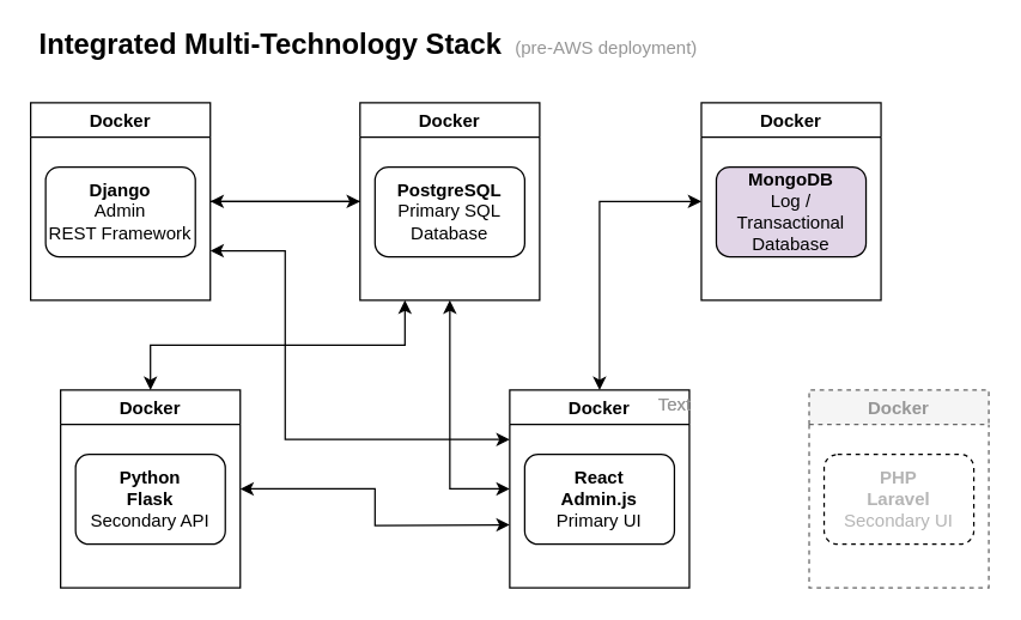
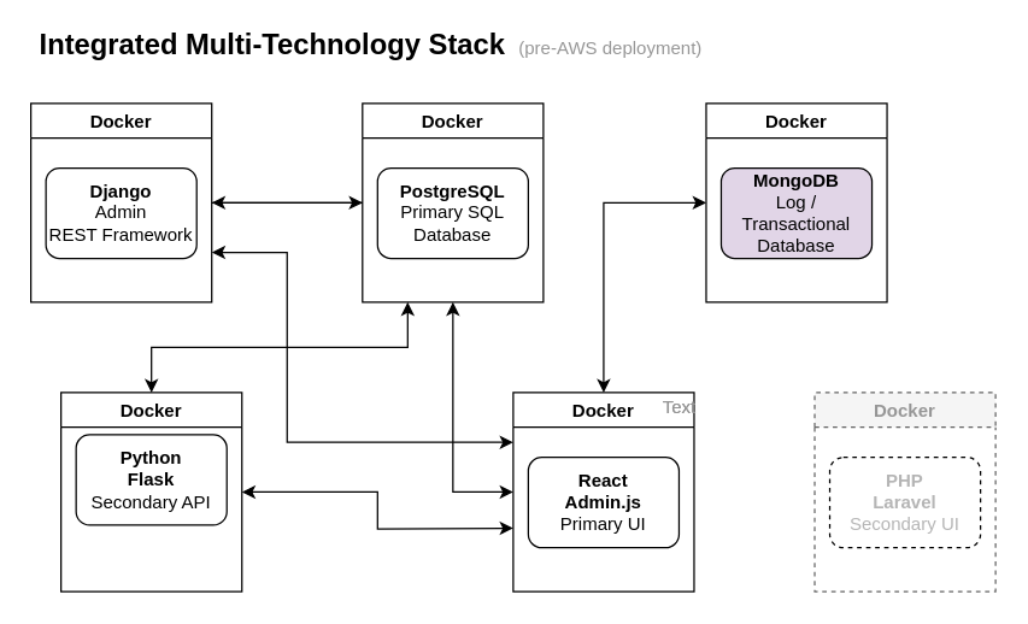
- <mxCell id="17" value="&lt;b&gt;Python&lt;/b&gt;&lt;br&gt;&lt;b&gt;Flask&lt;/b&gt;&lt;br&gt;Secondary API" style="rounded=1;whiteSpace=wrap;html=1;" vertex="1" parent="16"><mxGeometry x="10" y="43" width="100" height="60" as="geometry" /></mxCell>
+ <mxCell id="17" value="&lt;b&gt;Python&lt;/b&gt;&lt;br&gt;&lt;b&gt;Flask&lt;/b&gt;&lt;br&gt;Secondary API" style="rounded=1;whiteSpace=wrap;html=1;" vertex="1" parent="16"><mxGeometry x="10" y="28" width="100" height="60" as="geometry" /></mxCell>
